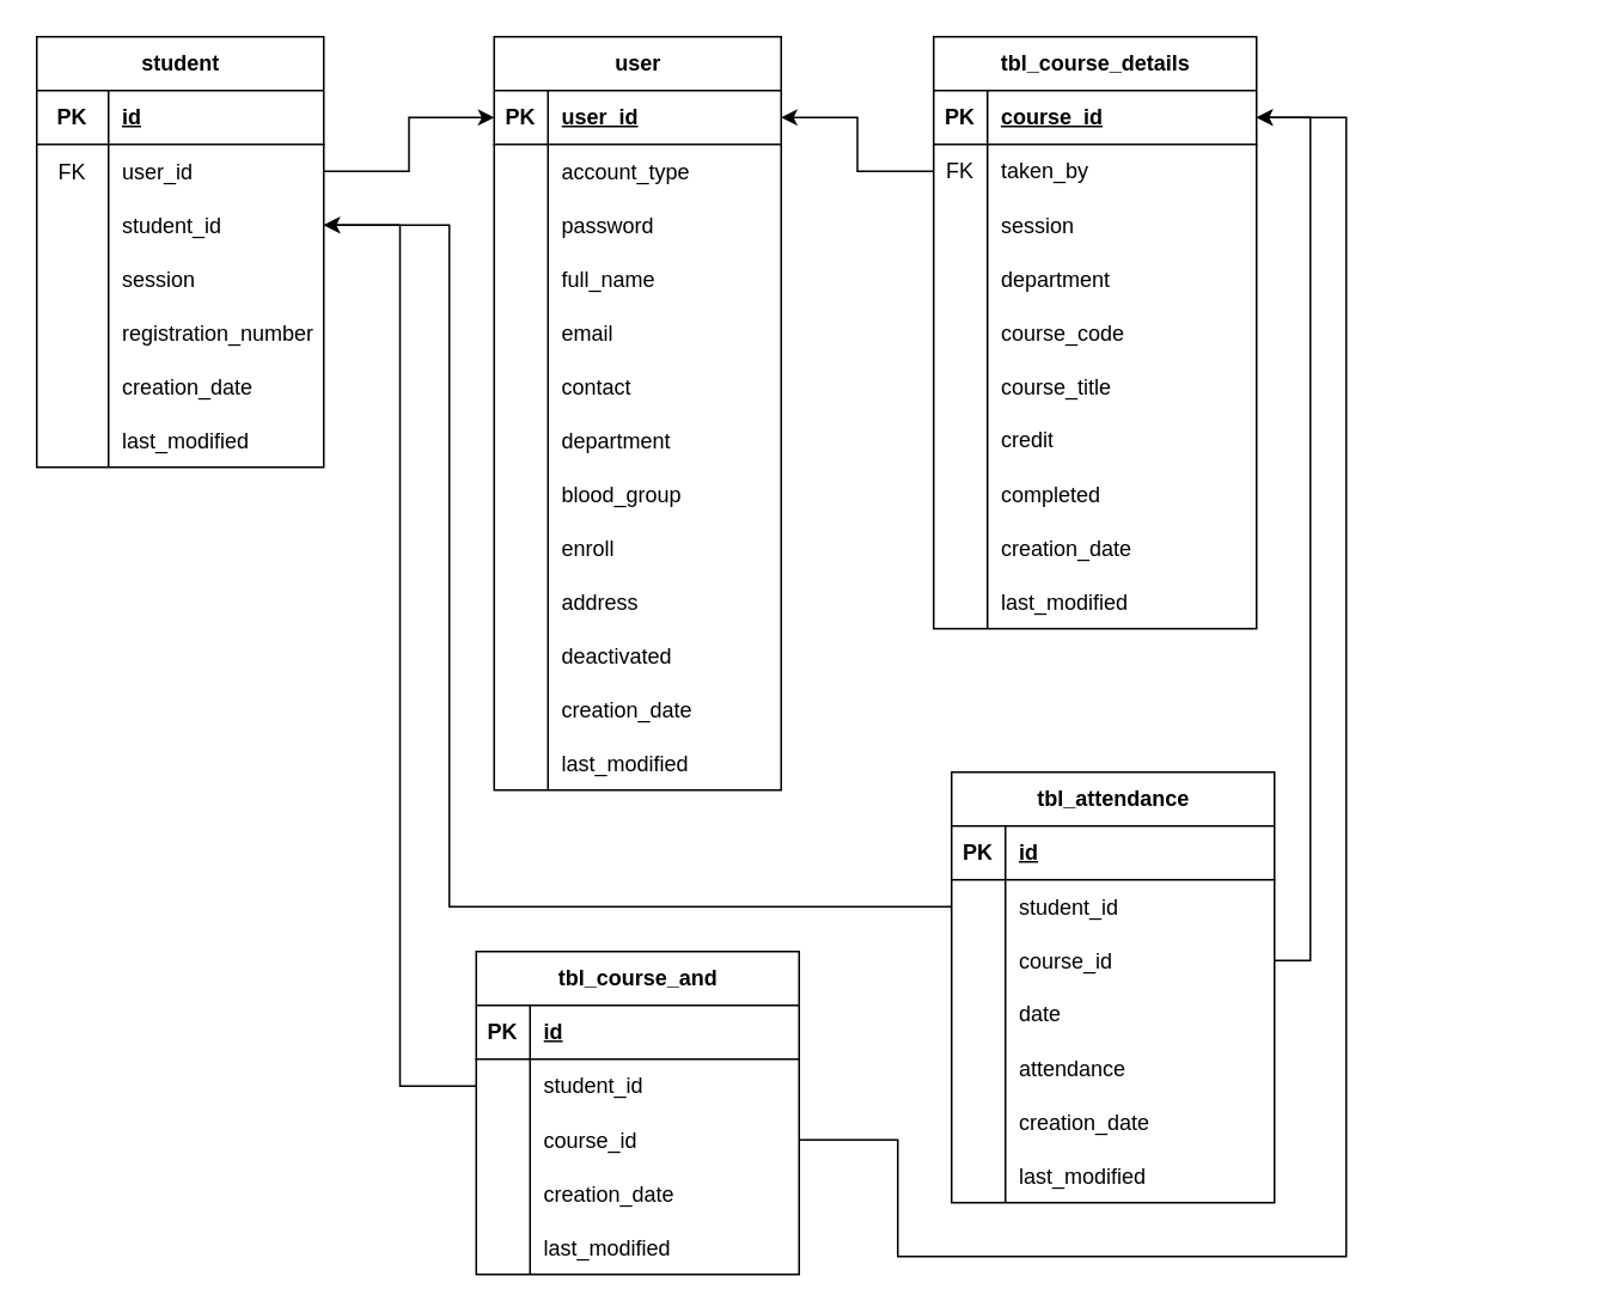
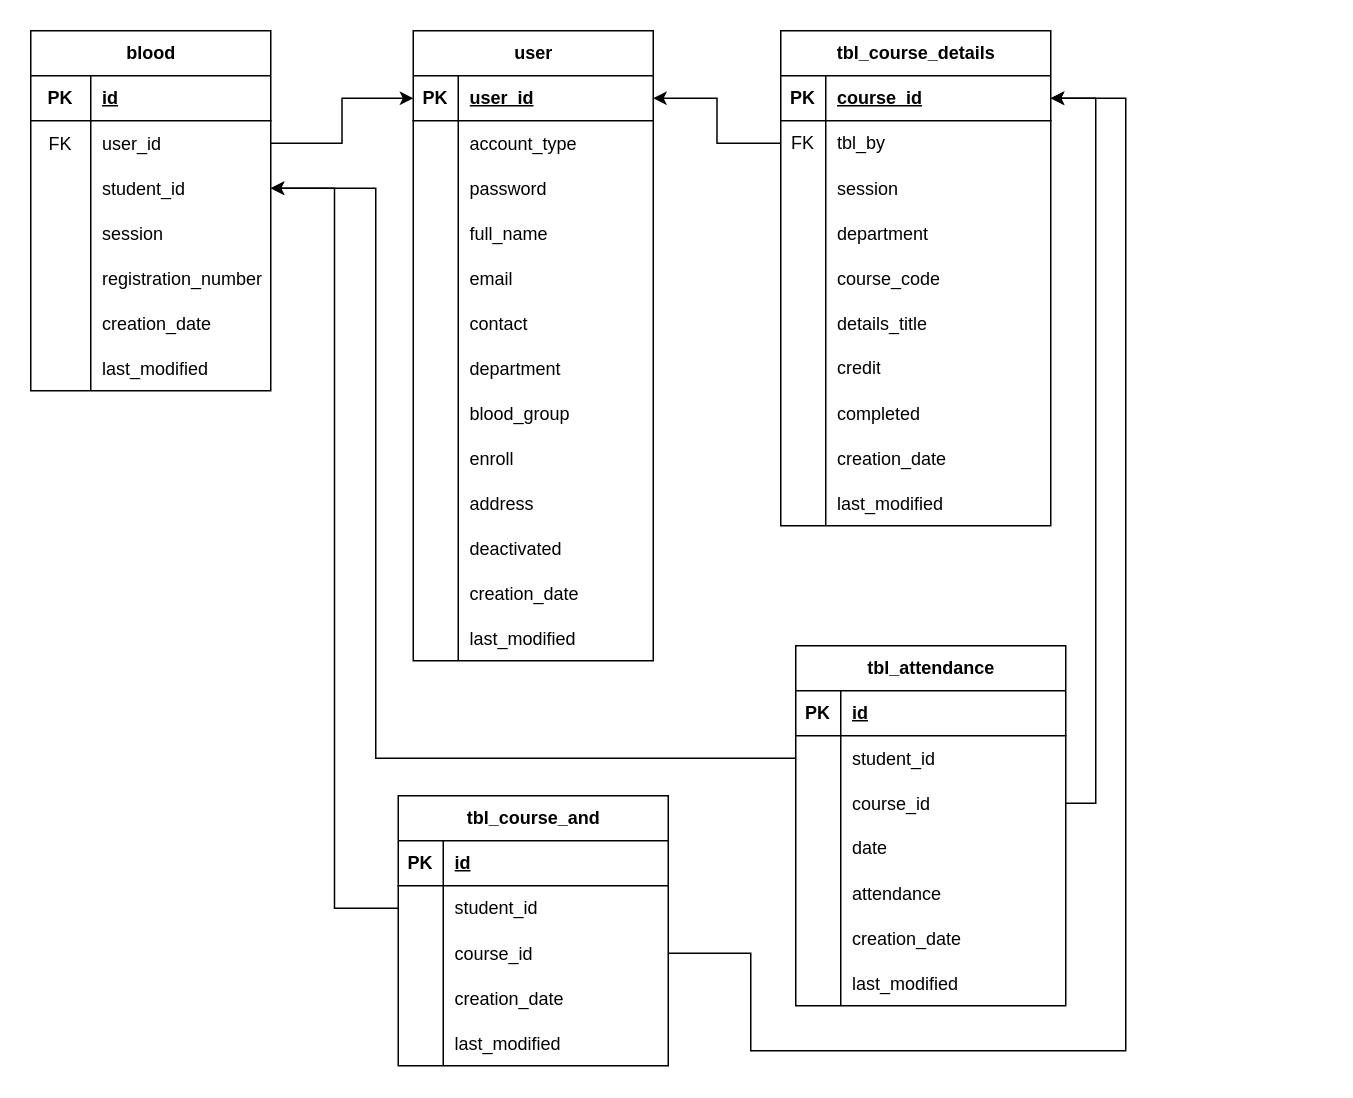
- <mxCell id="3" value="student" style="shape=table;startSize=30;container=1;collapsible=1;childLayout=tableLayout;fixedRows=1;rowLines=0;fontStyle=1;align=center;resizeLast=1;html=1;" parent="1" vertex="1"><mxGeometry x="20" y="20" width="160" height="240" as="geometry" /></mxCell>
+ <mxCell id="3" value="blood" style="shape=table;startSize=30;container=1;collapsible=1;childLayout=tableLayout;fixedRows=1;rowLines=0;fontStyle=1;align=center;resizeLast=1;html=1;" parent="1" vertex="1"><mxGeometry x="20" y="20" width="160" height="240" as="geometry" /></mxCell>
- <mxCell id="71" value="taken_by" style="shape=partialRectangle;connectable=0;fillColor=none;top=0;left=0;bottom=0;right=0;align=left;spacingLeft=6;overflow=hidden;whiteSpace=wrap;html=1;" parent="69" vertex="1"><mxGeometry x="30" width="150" height="30" as="geometry"><mxRectangle width="150" height="30" as="alternateBounds" /></mxGeometry></mxCell>
+ <mxCell id="71" value="tbl_by" style="shape=partialRectangle;connectable=0;fillColor=none;top=0;left=0;bottom=0;right=0;align=left;spacingLeft=6;overflow=hidden;whiteSpace=wrap;html=1;" parent="69" vertex="1"><mxGeometry x="30" width="150" height="30" as="geometry"><mxRectangle width="150" height="30" as="alternateBounds" /></mxGeometry></mxCell>
- <mxCell id="83" value="course_title" style="shape=partialRectangle;connectable=0;fillColor=none;top=0;left=0;bottom=0;right=0;align=left;spacingLeft=6;overflow=hidden;" parent="81" vertex="1"><mxGeometry x="30" width="150" height="30" as="geometry"><mxRectangle width="150" height="30" as="alternateBounds" /></mxGeometry></mxCell>
+ <mxCell id="83" value="details_title" style="shape=partialRectangle;connectable=0;fillColor=none;top=0;left=0;bottom=0;right=0;align=left;spacingLeft=6;overflow=hidden;" parent="81" vertex="1"><mxGeometry x="30" width="150" height="30" as="geometry"><mxRectangle width="150" height="30" as="alternateBounds" /></mxGeometry></mxCell>
